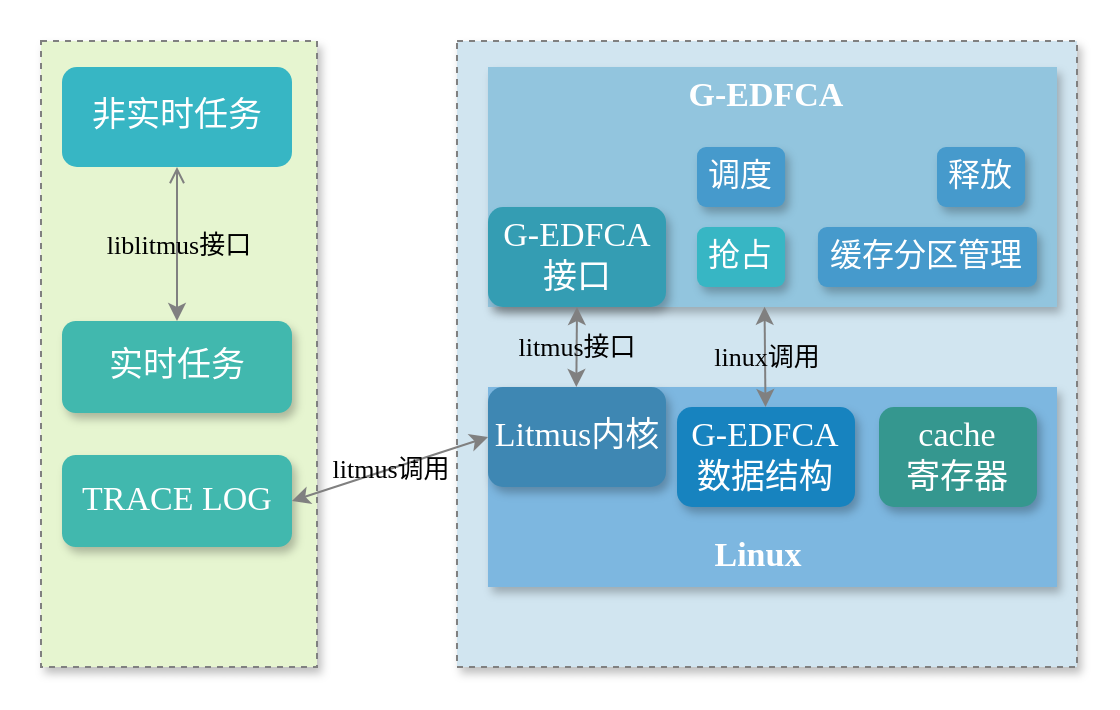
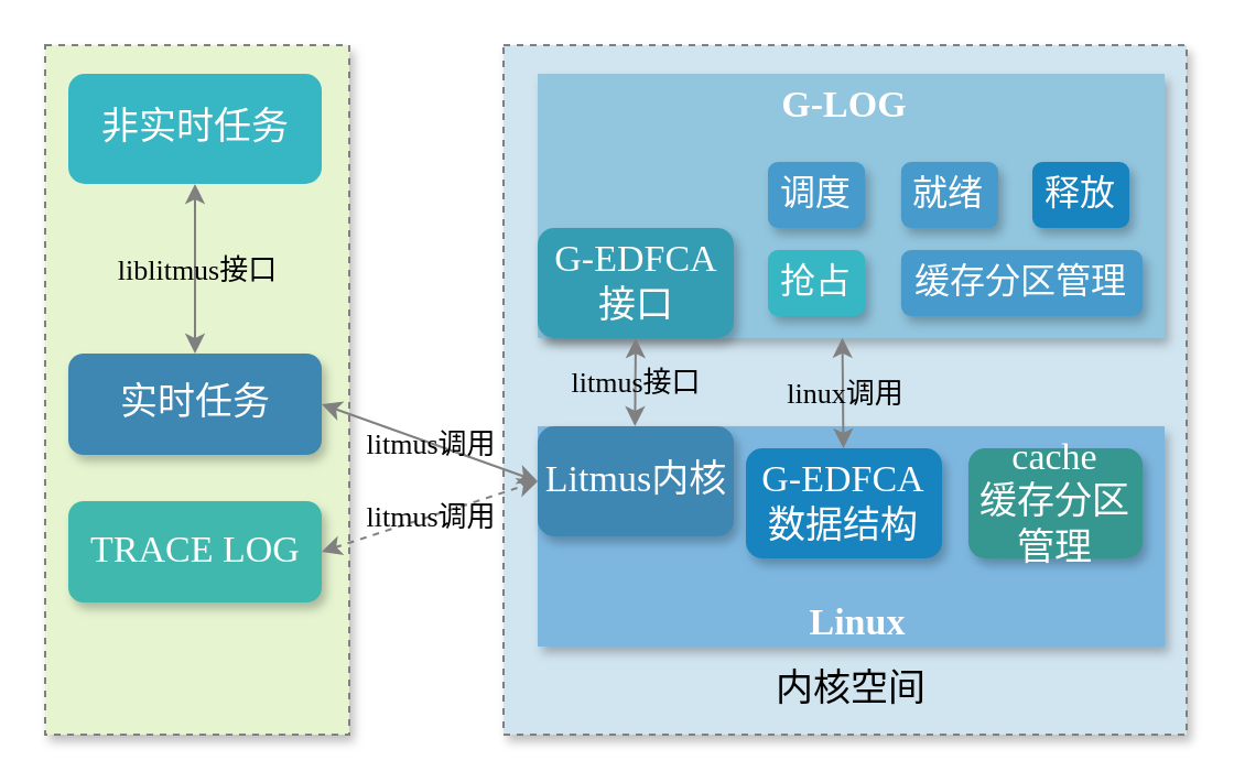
- <mxCell id="11" value="&lt;font style=&quot;font-size: 17px&quot;&gt;G-EDFCA&lt;/font&gt;" style="text;html=1;fillColor=none;align=center;verticalAlign=middle;whiteSpace=wrap;rounded=0;fontFamily=times new roman;fontSize=17;fontColor=#FFFFFF;fontStyle=1" parent="1" vertex="1"><mxGeometry x="329.25" y="38" width="107.5" height="20" as="geometry" /></mxCell>
+ <mxCell id="11" value="&lt;font style=&quot;font-size: 17px&quot;&gt;G-LOG&lt;/font&gt;" style="text;html=1;fillColor=none;align=center;verticalAlign=middle;whiteSpace=wrap;rounded=0;fontFamily=times new roman;fontSize=17;fontColor=#FFFFFF;fontStyle=1" parent="1" vertex="1"><mxGeometry x="329.25" y="38" width="107.5" height="20" as="geometry" /></mxCell>
+ <mxCell id="16" value="&lt;span style=&quot;font-size: 16px&quot;&gt;就绪&lt;/span&gt;" style="rounded=1;whiteSpace=wrap;html=1;fontFamily=times new roman;fontSize=17;fontColor=#FFFFFF;strokeColor=none;shadow=1;fillColor=#469ACC;" parent="1" vertex="1"><mxGeometry x="408.46" y="73" width="44.04" height="30" as="geometry" /></mxCell>
- <mxCell id="13" value="&lt;span style=&quot;font-size: 16px&quot;&gt;释放&lt;/span&gt;" style="rounded=1;whiteSpace=wrap;html=1;fontFamily=times new roman;fontSize=17;fontColor=#FFFFFF;strokeColor=none;shadow=1;fillColor=#469ACC;" parent="1" vertex="1"><mxGeometry x="468" y="73" width="44.04" height="30" as="geometry" /></mxCell>
+ <mxCell id="13" value="&lt;span style=&quot;font-size: 16px&quot;&gt;释放&lt;/span&gt;" style="rounded=1;whiteSpace=wrap;html=1;fontFamily=times new roman;fontSize=17;fontColor=#FFFFFF;strokeColor=none;shadow=1;fillColor=#1783bf;" parent="1" vertex="1"><mxGeometry x="468" y="73" width="44.04" height="30" as="geometry" /></mxCell>
- <mxCell id="21" value="" style="endArrow=open;html=1;fontColor=#FFFFFF;entryX=0.5;entryY=1;entryDx=0;entryDy=0;startArrow=classic;startFill=1;strokeColor=#808080;" parent="1" source="6" target="5" edge="1"><mxGeometry relative="1" as="geometry"><mxPoint x="88" y="123" as="sourcePoint" /><mxPoint x="188" y="123" as="targetPoint" /></mxGeometry></mxCell>
+ <mxCell id="21" value="" style="endArrow=classic;html=1;fontColor=#FFFFFF;entryX=0.5;entryY=1;entryDx=0;entryDy=0;startArrow=classic;startFill=1;strokeColor=#808080;" parent="1" source="6" target="5" edge="1"><mxGeometry relative="1" as="geometry"><mxPoint x="88" y="123" as="sourcePoint" /><mxPoint x="188" y="123" as="targetPoint" /></mxGeometry></mxCell>
- <mxCell id="6" value="&lt;font color=&quot;#ffffff&quot;&gt;实时任务&lt;/font&gt;" style="rounded=1;whiteSpace=wrap;html=1;fontFamily=times new roman;fontSize=17;strokeColor=none;shadow=1;fillColor=#41B8AE;" parent="1" vertex="1"><mxGeometry x="30.5" y="160" width="115" height="46" as="geometry" /></mxCell>
+ <mxCell id="6" value="&lt;font color=&quot;#ffffff&quot;&gt;实时任务&lt;/font&gt;" style="rounded=1;whiteSpace=wrap;html=1;fontFamily=times new roman;fontSize=17;strokeColor=none;shadow=1;fillColor=#3e87b3;" parent="1" vertex="1"><mxGeometry x="30.5" y="160" width="115" height="46" as="geometry" /></mxCell>
+ <mxCell id="23" value="" style="endArrow=classic;html=1;fontColor=#FFFFFF;entryX=0;entryY=0.5;entryDx=0;entryDy=0;startArrow=classic;startFill=1;exitX=1;exitY=0.5;exitDx=0;exitDy=0;strokeColor=#808080;" parent="1" source="6" target="18" edge="1"><mxGeometry relative="1" as="geometry"><mxPoint x="148" y="203" as="sourcePoint" /><mxPoint x="98" y="53" as="targetPoint" /></mxGeometry></mxCell>
+ <mxCell id="24" value="&lt;font face=&quot;times new roman&quot; style=&quot;font-size: 13px&quot;&gt;litmus调用&lt;/font&gt;" style="edgeLabel;resizable=0;html=1;align=center;verticalAlign=middle;labelBackgroundColor=none;" parent="23" connectable="0" vertex="1"><mxGeometry relative="1" as="geometry" /></mxCell>
- <mxCell id="19" value="cache&lt;br&gt;寄存器" style="rounded=1;whiteSpace=wrap;html=1;fontFamily=times new roman;fontSize=17;fontColor=#FFFFFF;strokeColor=none;shadow=1;fillColor=#35978F;" parent="1" vertex="1"><mxGeometry x="439" y="203" width="79" height="50" as="geometry" /></mxCell>
+ <mxCell id="19" value="cache&lt;br&gt;缓存分区管理" style="rounded=1;whiteSpace=wrap;html=1;fontFamily=times new roman;fontSize=17;fontColor=#FFFFFF;strokeColor=none;shadow=1;fillColor=#35978F;" parent="1" vertex="1"><mxGeometry x="439" y="203" width="79" height="50" as="geometry" /></mxCell>
- <mxCell id="25" value="" style="endArrow=classic;html=1;fontColor=#FFFFFF;startArrow=classic;startFill=1;exitX=1;exitY=0.5;exitDx=0;exitDy=0;entryX=0;entryY=0.5;entryDx=0;entryDy=0;strokeColor=#808080;" parent="1" source="7" target="18" edge="1"><mxGeometry relative="1" as="geometry"><mxPoint x="158" y="213" as="sourcePoint" /><mxPoint x="263.5" y="228" as="targetPoint" /></mxGeometry></mxCell>
+ <mxCell id="25" value="" style="endArrow=classic;html=1;fontColor=#FFFFFF;startArrow=classic;startFill=1;exitX=1;exitY=0.5;exitDx=0;exitDy=0;entryX=0;entryY=0.5;entryDx=0;entryDy=0;strokeColor=#808080;dashed=1;" parent="1" source="7" target="18" edge="1"><mxGeometry relative="1" as="geometry"><mxPoint x="158" y="213" as="sourcePoint" /><mxPoint x="263.5" y="228" as="targetPoint" /></mxGeometry></mxCell>
- <mxCell id="10" value="&lt;font style=&quot;font-size: 17px&quot;&gt;&lt;b&gt;Linux&lt;/b&gt;&lt;/font&gt;" style="text;html=1;fillColor=none;align=center;verticalAlign=middle;whiteSpace=wrap;rounded=0;fontFamily=times new roman;fontSize=17;fontColor=#FFFFFF;" parent="1" vertex="1"><mxGeometry x="325" y="268" width="107.5" height="20" as="geometry" /></mxCell>
+ <mxCell id="10" value="&lt;font style=&quot;font-size: 17px&quot;&gt;&lt;b&gt;Linux&lt;/b&gt;&lt;/font&gt;" style="text;html=1;fillColor=none;align=center;verticalAlign=middle;whiteSpace=wrap;rounded=0;fontFamily=times new roman;fontSize=17;fontColor=#FFFFFF;" parent="1" vertex="1"><mxGeometry x="335" y="273" width="107.5" height="20" as="geometry" /></mxCell>
+ <mxCell id="3" value="&lt;font face=&quot;微软雅黑&quot;&gt;内核空间&lt;/font&gt;" style="text;html=1;fillColor=none;align=center;verticalAlign=middle;whiteSpace=wrap;rounded=0;fontFamily=times new roman;fontSize=17;labelBackgroundColor=none;" parent="1" vertex="1"><mxGeometry x="327.75" y="303" width="116" height="20" as="geometry" /></mxCell>
